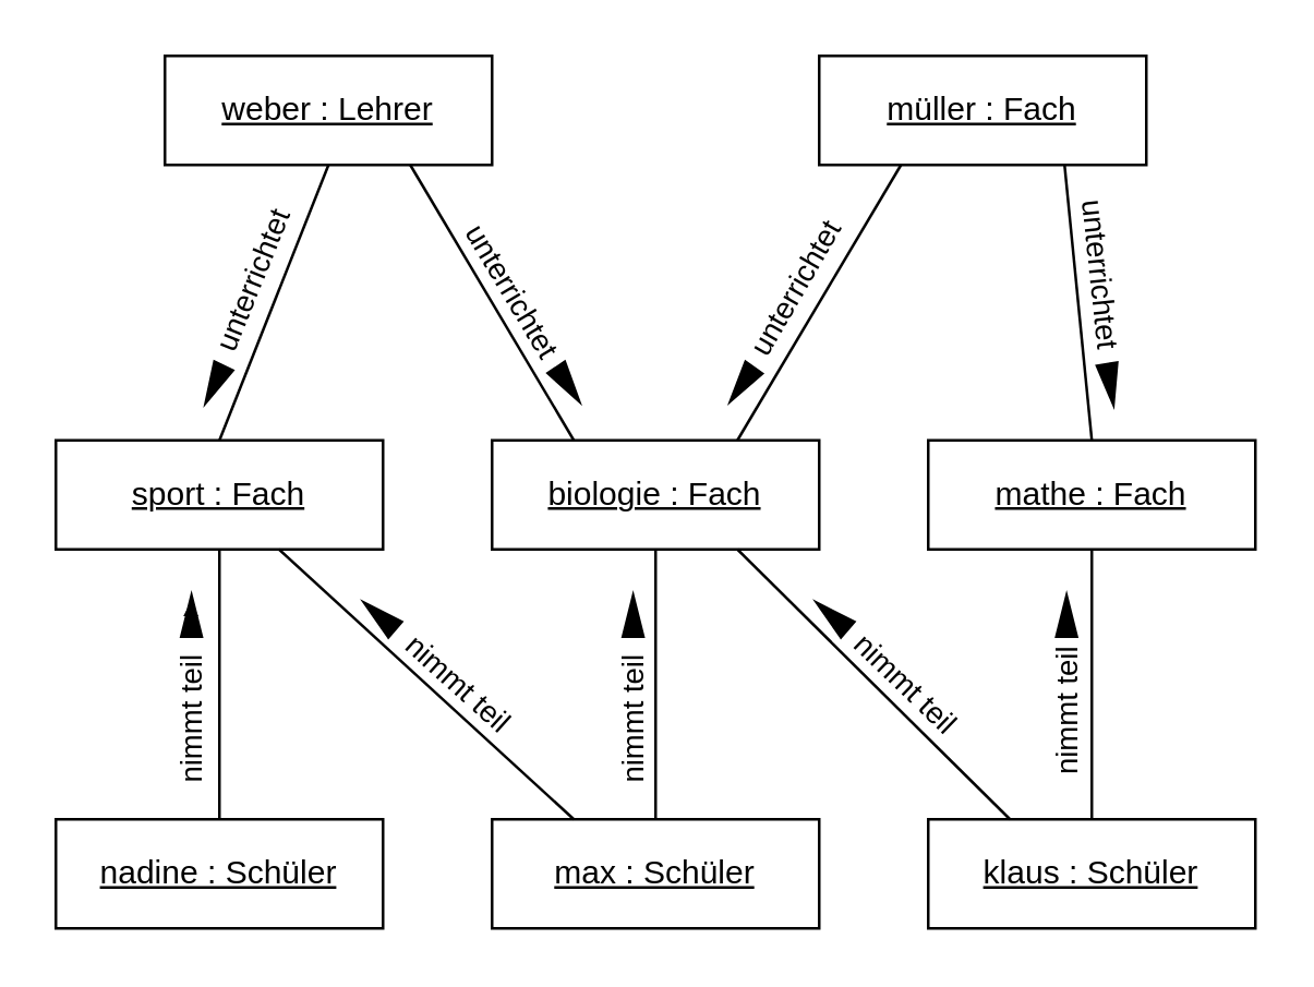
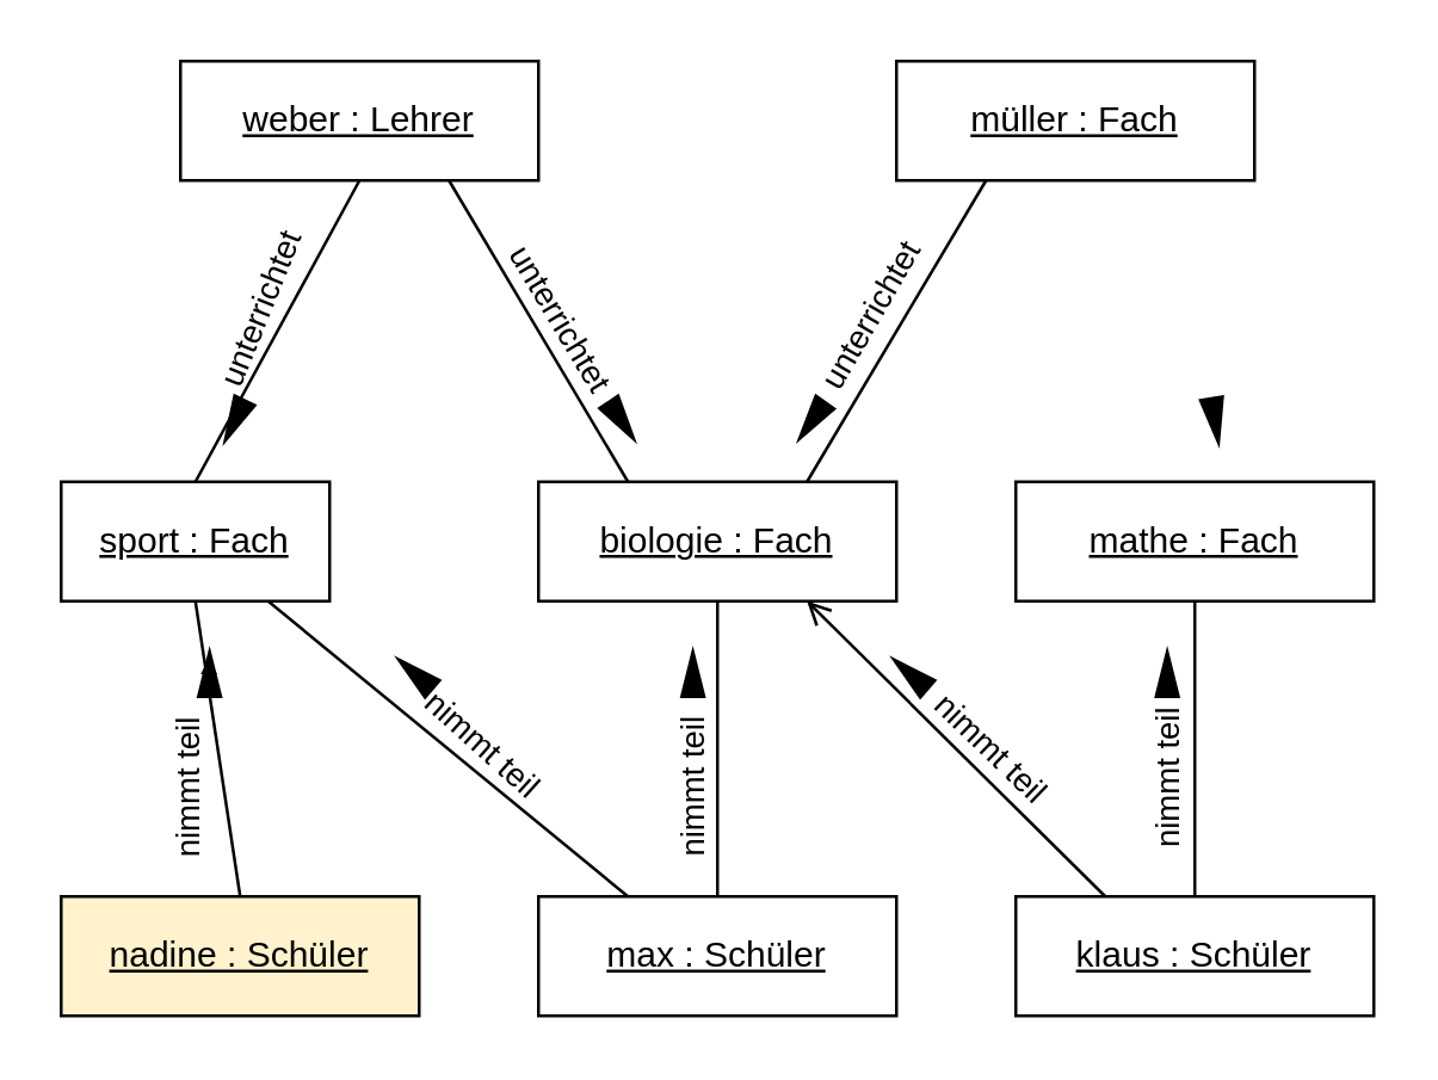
- <mxCell id="16" value="" style="endArrow=none;html=1;rounded=0;entryX=0.5;entryY=0;entryDx=0;entryDy=0;exitX=0.75;exitY=1;exitDx=0;exitDy=0;endFill=0;verticalAlign=bottom;" parent="1" source="5" target="8" edge="1"><mxGeometry x="-0.002" width="50" height="50" relative="1" as="geometry"><mxPoint x="170" y="80" as="sourcePoint" /><mxPoint x="230" y="140" as="targetPoint" /><mxPoint as="offset" /></mxGeometry></mxCell>
- <mxCell id="17" value="unterrichtet" style="edgeLabel;html=1;align=center;verticalAlign=middle;resizable=0;points=[];rotation=84;labelBackgroundColor=none;" parent="16" vertex="1" connectable="0"><mxGeometry x="-0.242" relative="1" as="geometry"><mxPoint x="10" y="2" as="offset" /></mxGeometry></mxCell>
- <mxCell id="6" value="&lt;u&gt;sport : Fach&lt;/u&gt;" style="rounded=0;whiteSpace=wrap;html=1;" parent="1" vertex="1"><mxGeometry x="20" y="161" width="120" height="40" as="geometry" /></mxCell>
+ <mxCell id="6" value="&lt;u&gt;sport : Fach&lt;/u&gt;" style="rounded=0;whiteSpace=wrap;html=1;" parent="1" vertex="1"><mxGeometry x="20" y="161" width="90" height="40" as="geometry" /></mxCell>
- <mxCell id="24" value="" style="endArrow=none;html=1;rounded=0;exitX=0.25;exitY=0;exitDx=0;exitDy=0;entryX=0.75;entryY=1;entryDx=0;entryDy=0;verticalAlign=top;endFill=0;" parent="1" source="11" target="7" edge="1"><mxGeometry width="50" height="50" relative="1" as="geometry"><mxPoint x="260" y="260" as="sourcePoint" /><mxPoint x="260" y="200" as="targetPoint" /></mxGeometry></mxCell>
+ <mxCell id="24" value="" style="endArrow=open;html=1;rounded=0;exitX=0.25;exitY=0;exitDx=0;exitDy=0;entryX=0.75;entryY=1;entryDx=0;entryDy=0;verticalAlign=top;endFill=0;" parent="1" source="11" target="7" edge="1"><mxGeometry width="50" height="50" relative="1" as="geometry"><mxPoint x="260" y="260" as="sourcePoint" /><mxPoint x="260" y="200" as="targetPoint" /></mxGeometry></mxCell>
- <mxCell id="9" value="&lt;u&gt;nadine : Schüler&lt;br&gt;&lt;/u&gt;" style="rounded=0;whiteSpace=wrap;html=1;" parent="1" vertex="1"><mxGeometry x="20" y="300" width="120" height="40" as="geometry" /></mxCell>
+ <mxCell id="9" value="&lt;u&gt;nadine : Schüler&lt;br&gt;&lt;/u&gt;" style="rounded=0;whiteSpace=wrap;html=1;fillColor=#fff2cc;" parent="1" vertex="1"><mxGeometry x="20" y="300" width="120" height="40" as="geometry" /></mxCell>
